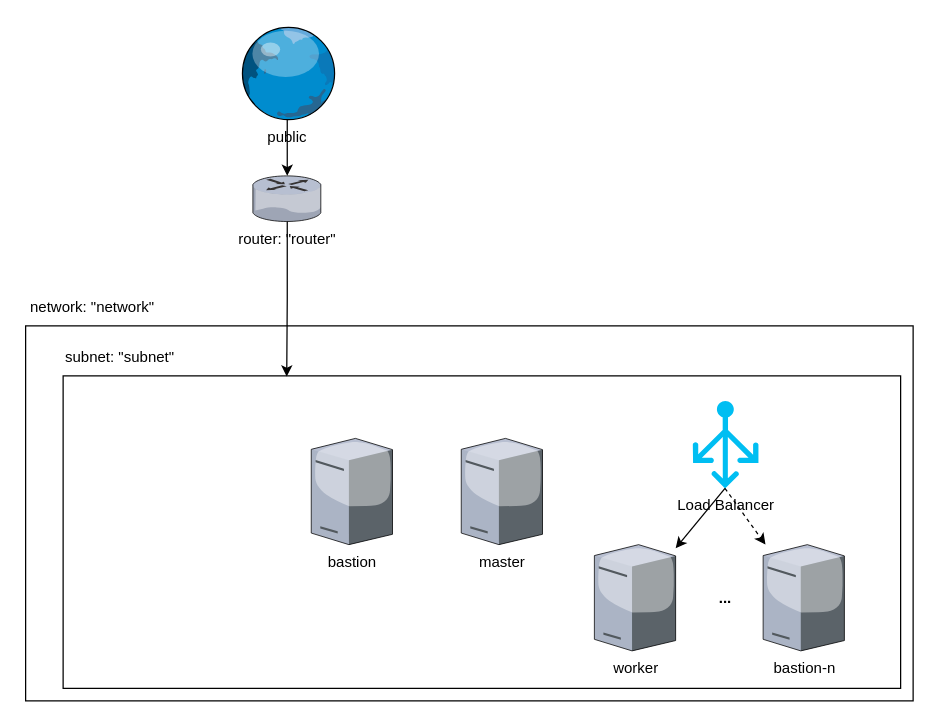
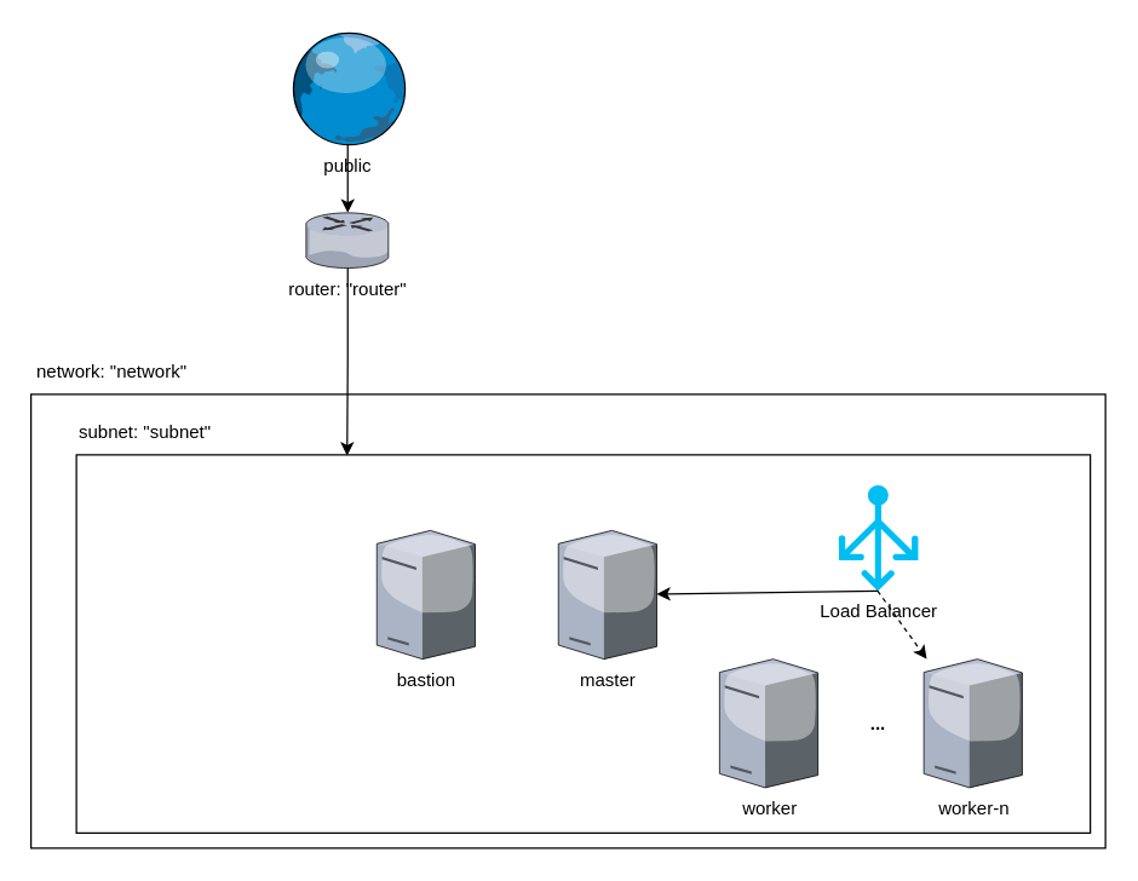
- <mxCell id="16" value="" style="endArrow=classic;html=1;rounded=0;exitX=0.49;exitY=1;exitDx=0;exitDy=0;exitPerimeter=0;" edge="1" parent="1" source="15" target="12"><mxGeometry width="50" height="50" relative="1" as="geometry"><mxPoint x="405" y="390" as="sourcePoint" /><mxPoint x="455" y="340" as="targetPoint" /></mxGeometry></mxCell>
+ <mxCell id="16" value="" style="endArrow=classic;html=1;rounded=0;exitX=0.49;exitY=1;exitDx=0;exitDy=0;exitPerimeter=0;" edge="1" parent="1" source="15" target="11"><mxGeometry width="50" height="50" relative="1" as="geometry"><mxPoint x="405" y="390" as="sourcePoint" /><mxPoint x="455" y="340" as="targetPoint" /></mxGeometry></mxCell>
- <mxCell id="13" value="bastion-n" style="verticalLabelPosition=bottom;sketch=0;aspect=fixed;html=1;verticalAlign=top;strokeColor=none;align=center;outlineConnect=0;shape=mxgraph.citrix.license_server;" vertex="1" parent="1"><mxGeometry x="610" y="435" width="65" height="85" as="geometry" /></mxCell>
+ <mxCell id="13" value="worker-n" style="verticalLabelPosition=bottom;sketch=0;aspect=fixed;html=1;verticalAlign=top;strokeColor=none;align=center;outlineConnect=0;shape=mxgraph.citrix.license_server;" vertex="1" parent="1"><mxGeometry x="610" y="435" width="65" height="85" as="geometry" /></mxCell>
